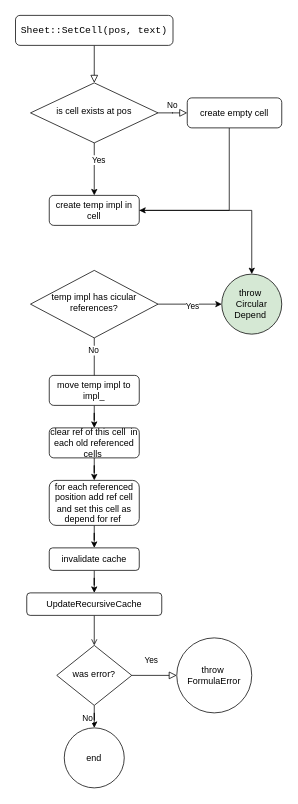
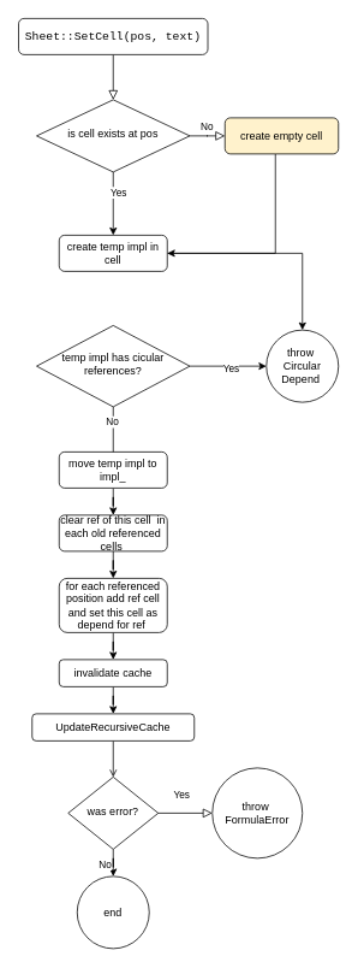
- <mxCell id="9" value="create empty&amp;nbsp;&lt;span style=&quot;background-color: initial;&quot;&gt;cell&lt;/span&gt;" style="rounded=1;whiteSpace=wrap;html=1;fontSize=12;glass=0;strokeWidth=1;shadow=0;" parent="1" vertex="1"><mxGeometry x="249" y="130" width="126" height="40" as="geometry" /></mxCell>
+ <mxCell id="9" value="create empty&amp;nbsp;&lt;span style=&quot;background-color: initial;&quot;&gt;cell&lt;/span&gt;" style="rounded=1;whiteSpace=wrap;html=1;fontSize=12;glass=0;strokeWidth=1;shadow=0;fillColor=#fff2cc;" parent="1" vertex="1"><mxGeometry x="249" y="130" width="126" height="40" as="geometry" /></mxCell>
- <mxCell id="19" value="throw&amp;nbsp;&lt;div&gt;Circular&lt;/div&gt;&lt;div&gt;Depend&amp;nbsp;&lt;/div&gt;" style="ellipse;whiteSpace=wrap;html=1;aspect=fixed;fillColor=#d5e8d4;" parent="1" vertex="1"><mxGeometry x="295" y="365" width="80" height="80" as="geometry" /></mxCell>
+ <mxCell id="19" value="throw&amp;nbsp;&lt;div&gt;Circular&lt;/div&gt;&lt;div&gt;Depend&amp;nbsp;&lt;/div&gt;" style="ellipse;whiteSpace=wrap;html=1;aspect=fixed;" parent="1" vertex="1"><mxGeometry x="295" y="365" width="80" height="80" as="geometry" /></mxCell>
